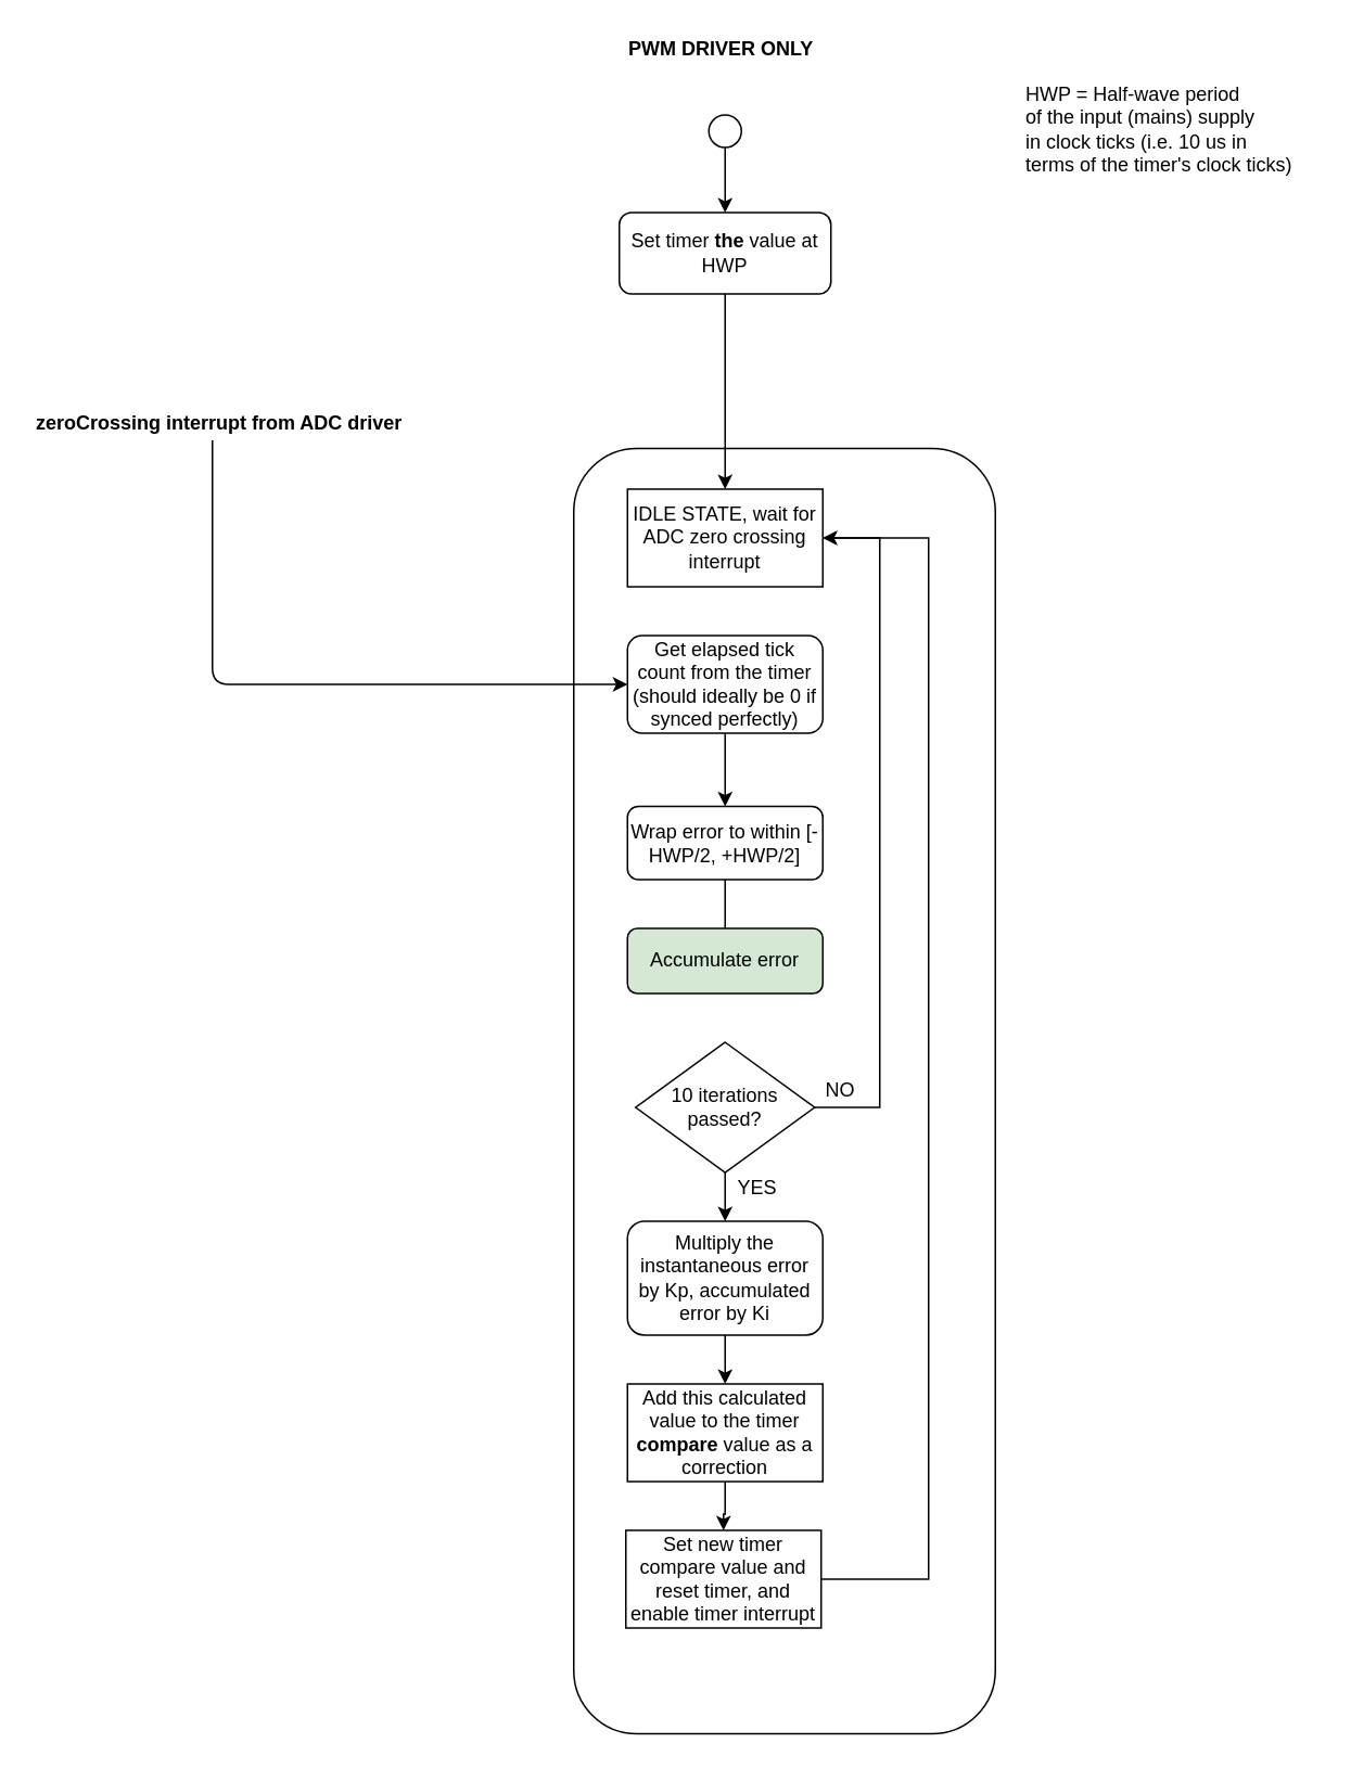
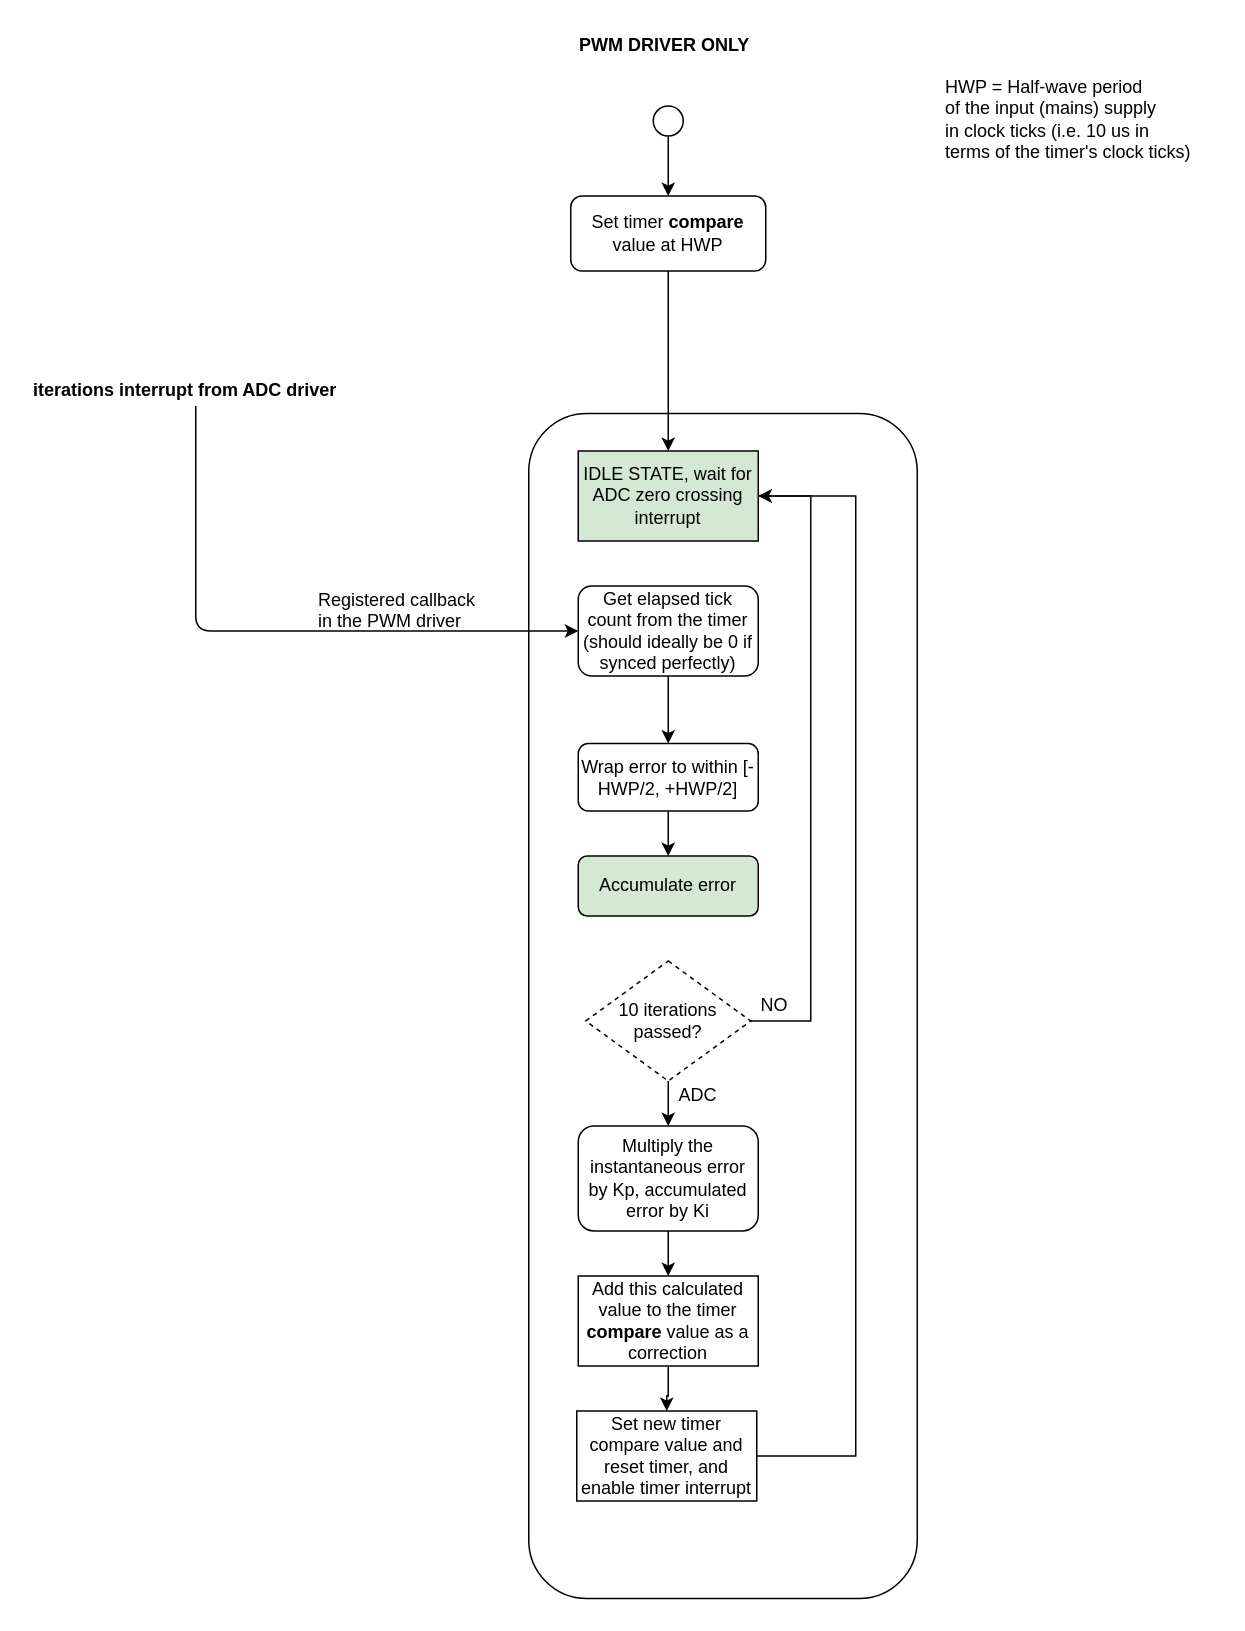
- <mxCell id="5" value="Set timer &lt;b&gt;the&lt;/b&gt; value at HWP" style="rounded=1;whiteSpace=wrap;html=1;" vertex="1" parent="1"><mxGeometry x="380" y="130" width="130" height="50" as="geometry" /></mxCell>
+ <mxCell id="5" value="Set timer &lt;b&gt;compare&lt;/b&gt; value at HWP" style="rounded=1;whiteSpace=wrap;html=1;" vertex="1" parent="1"><mxGeometry x="380" y="130" width="130" height="50" as="geometry" /></mxCell>
- <mxCell id="13" value="&lt;b&gt;zeroCrossing interrupt from ADC driver&lt;/b&gt;" style="text;html=1;resizable=0;points=[];autosize=1;align=left;verticalAlign=top;spacingTop=-4;" vertex="1" parent="1"><mxGeometry x="20" y="250" width="240" height="10" as="geometry" /></mxCell>
+ <mxCell id="13" value="&lt;b&gt;iterations interrupt from ADC driver&lt;/b&gt;" style="text;html=1;resizable=0;points=[];autosize=1;align=left;verticalAlign=top;spacingTop=-4;" vertex="1" parent="1"><mxGeometry x="20" y="250" width="240" height="10" as="geometry" /></mxCell>
- <mxCell id="14" value="IDLE STATE, wait for ADC zero crossing interrupt" style="rounded=0;whiteSpace=wrap;html=1;" vertex="1" parent="1"><mxGeometry x="385" y="300" width="120" height="60" as="geometry" /></mxCell>
+ <mxCell id="14" value="IDLE STATE, wait for ADC zero crossing interrupt" style="rounded=0;whiteSpace=wrap;html=1;fillColor=#d5e8d4;" vertex="1" parent="1"><mxGeometry x="385" y="300" width="120" height="60" as="geometry" /></mxCell>
+ <mxCell id="15" value="Registered callback &lt;br&gt;in the PWM driver" style="text;html=1;resizable=0;points=[];autosize=1;align=left;verticalAlign=top;spacingTop=-4;" vertex="1" parent="1"><mxGeometry x="210" y="390" width="120" height="30" as="geometry" /></mxCell>
- <mxCell id="9" style="edgeStyle=orthogonalEdgeStyle;rounded=0;orthogonalLoop=1;jettySize=auto;html=1;exitX=0.5;exitY=1;exitDx=0;exitDy=0;entryX=0.5;entryY=0;entryDx=0;entryDy=0;endArrow=none;" edge="1" parent="1" source="10" target="17"><mxGeometry relative="1" as="geometry" /></mxCell>
+ <mxCell id="9" style="edgeStyle=orthogonalEdgeStyle;rounded=0;orthogonalLoop=1;jettySize=auto;html=1;exitX=0.5;exitY=1;exitDx=0;exitDy=0;entryX=0.5;entryY=0;entryDx=0;entryDy=0;" edge="1" parent="1" source="10" target="17"><mxGeometry relative="1" as="geometry" /></mxCell>
- <mxCell id="21" value="10 iterations passed?" style="rhombus;whiteSpace=wrap;html=1;" vertex="1" parent="1"><mxGeometry x="390" y="640" width="110" height="80" as="geometry" /></mxCell>
+ <mxCell id="21" value="10 iterations passed?" style="rhombus;whiteSpace=wrap;html=1;dashed=1;" vertex="1" parent="1"><mxGeometry x="390" y="640" width="110" height="80" as="geometry" /></mxCell>
- <mxCell id="23" style="edgeStyle=orthogonalEdgeStyle;rounded=0;orthogonalLoop=1;jettySize=auto;html=1;exitX=1;exitY=0.5;exitDx=0;exitDy=0;entryX=1;entryY=0.5;entryDx=0;entryDy=0;endArrow=open;" edge="1" parent="22" source="21" target="14"><mxGeometry relative="1" as="geometry"><Array as="points"><mxPoint x="35" y="350" /><mxPoint x="35" /></Array></mxGeometry></mxCell>
+ <mxCell id="23" style="edgeStyle=orthogonalEdgeStyle;rounded=0;orthogonalLoop=1;jettySize=auto;html=1;exitX=1;exitY=0.5;exitDx=0;exitDy=0;entryX=1;entryY=0.5;entryDx=0;entryDy=0;" edge="1" parent="22" source="21" target="14"><mxGeometry relative="1" as="geometry"><Array as="points"><mxPoint x="35" y="350" /><mxPoint x="35" /></Array></mxGeometry></mxCell>
- <mxCell id="25" value="YES" style="text;html=1;strokeColor=none;fillColor=none;align=center;verticalAlign=middle;whiteSpace=wrap;rounded=0;" vertex="1" parent="1"><mxGeometry x="445" y="720" width="40" height="20" as="geometry" /></mxCell>
+ <mxCell id="25" value="ADC" style="text;html=1;strokeColor=none;fillColor=none;align=center;verticalAlign=middle;whiteSpace=wrap;rounded=0;" vertex="1" parent="1"><mxGeometry x="445" y="720" width="40" height="20" as="geometry" /></mxCell>
